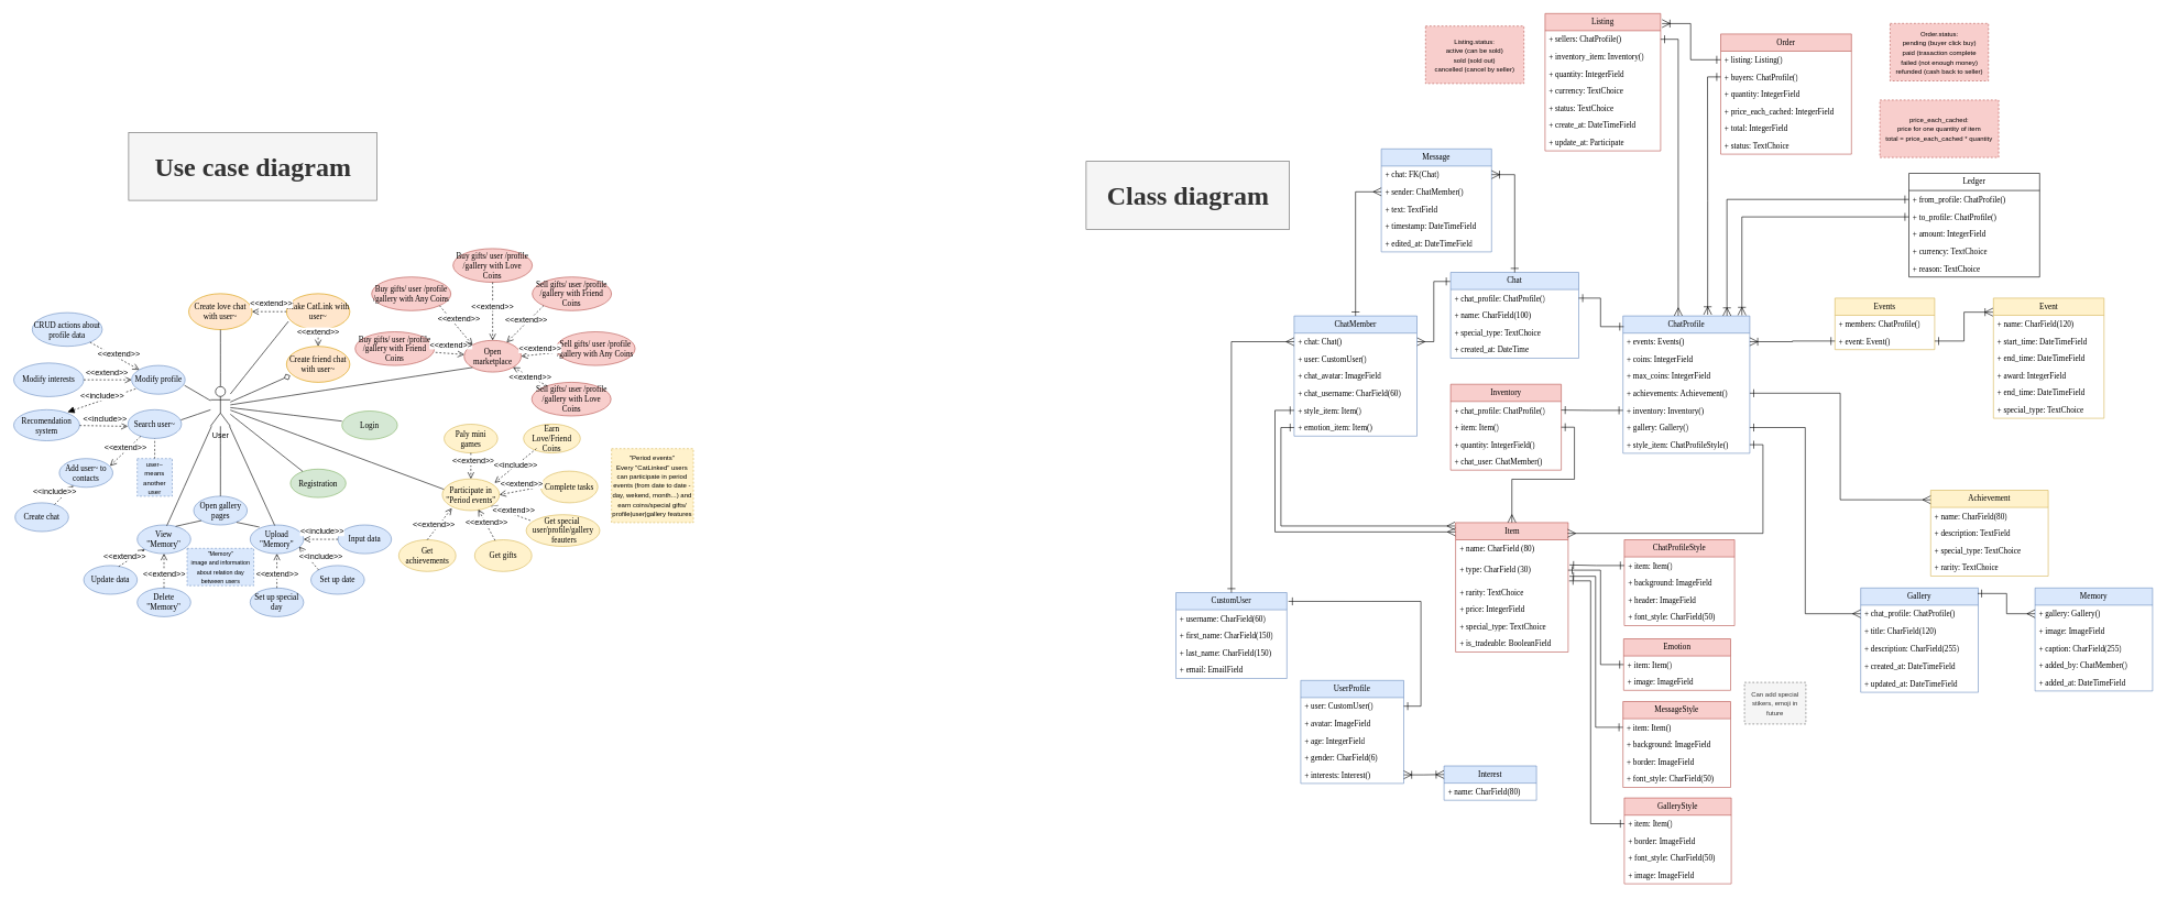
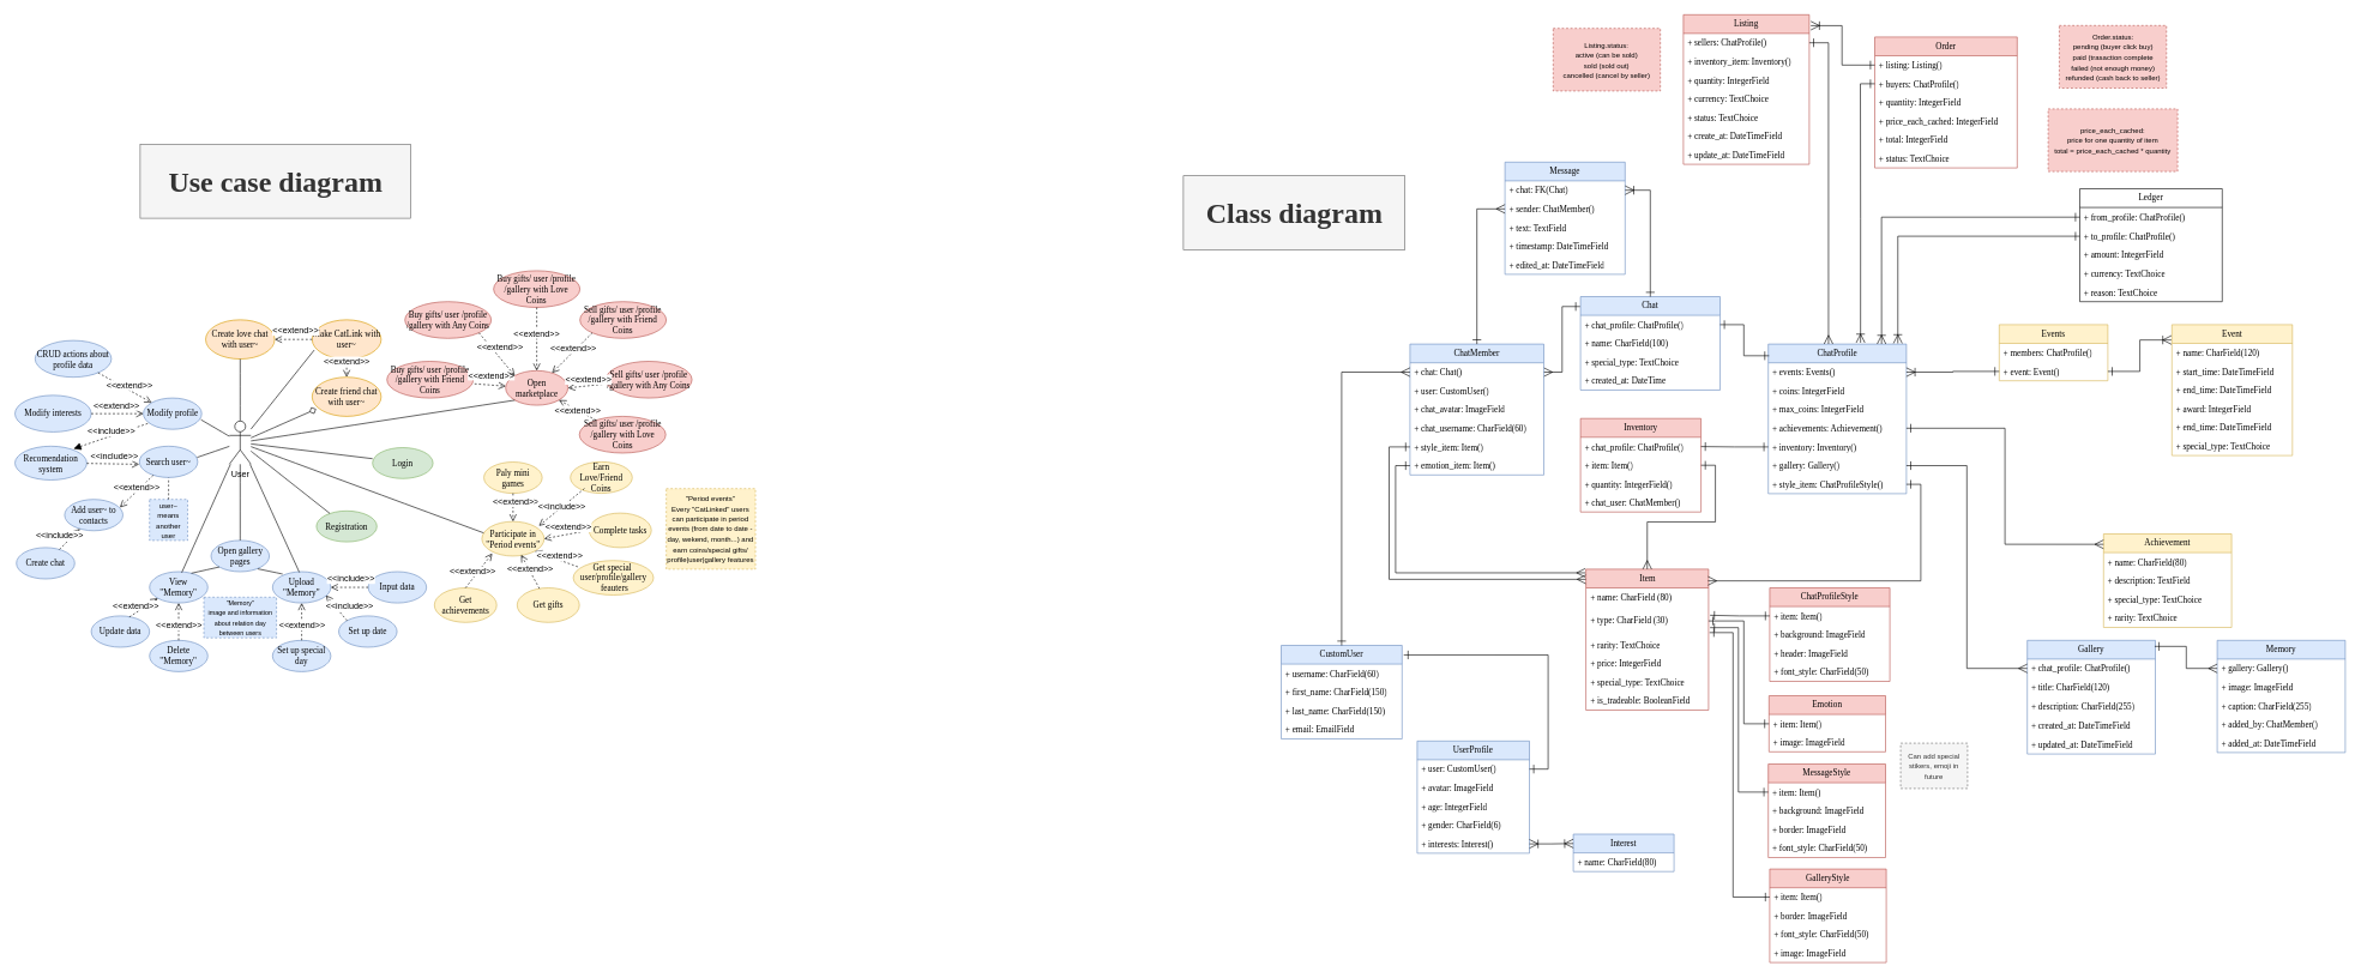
- <mxCell id="206" value="&lt;span style=&quot;font-family: Georgia;&quot;&gt;+ update_at: Participate&lt;/span&gt;" style="text;strokeColor=none;fillColor=none;align=left;verticalAlign=top;spacingLeft=4;spacingRight=4;overflow=hidden;rotatable=0;points=[[0,0.5],[1,0.5]];portConstraint=eastwest;whiteSpace=wrap;html=1;" parent="199" vertex="1"><mxGeometry y="182" width="175" height="26" as="geometry" /></mxCell>
+ <mxCell id="206" value="&lt;span style=&quot;font-family: Georgia;&quot;&gt;+ update_at: DateTimeField&lt;/span&gt;" style="text;strokeColor=none;fillColor=none;align=left;verticalAlign=top;spacingLeft=4;spacingRight=4;overflow=hidden;rotatable=0;points=[[0,0.5],[1,0.5]];portConstraint=eastwest;whiteSpace=wrap;html=1;" parent="199" vertex="1"><mxGeometry y="182" width="175" height="26" as="geometry" /></mxCell>
